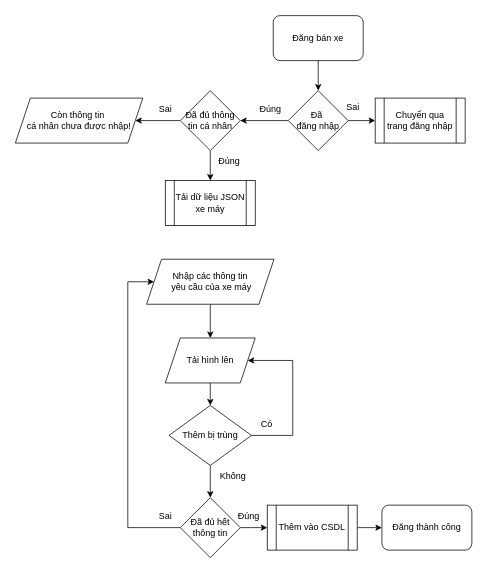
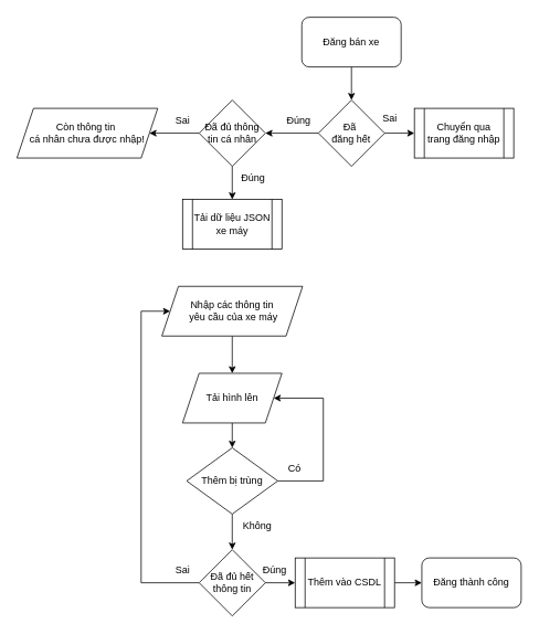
- <mxCell id="8" value="Đã&amp;nbsp;&lt;div&gt;đăng nhập&lt;/div&gt;" style="rhombus;whiteSpace=wrap;html=1;" parent="1" vertex="1"><mxGeometry x="384" y="120" width="80" height="80" as="geometry" /></mxCell>
+ <mxCell id="8" value="Đã&amp;nbsp;&lt;div&gt;đăng hết&lt;/div&gt;" style="rhombus;whiteSpace=wrap;html=1;" parent="1" vertex="1"><mxGeometry x="384" y="120" width="80" height="80" as="geometry" /></mxCell>
